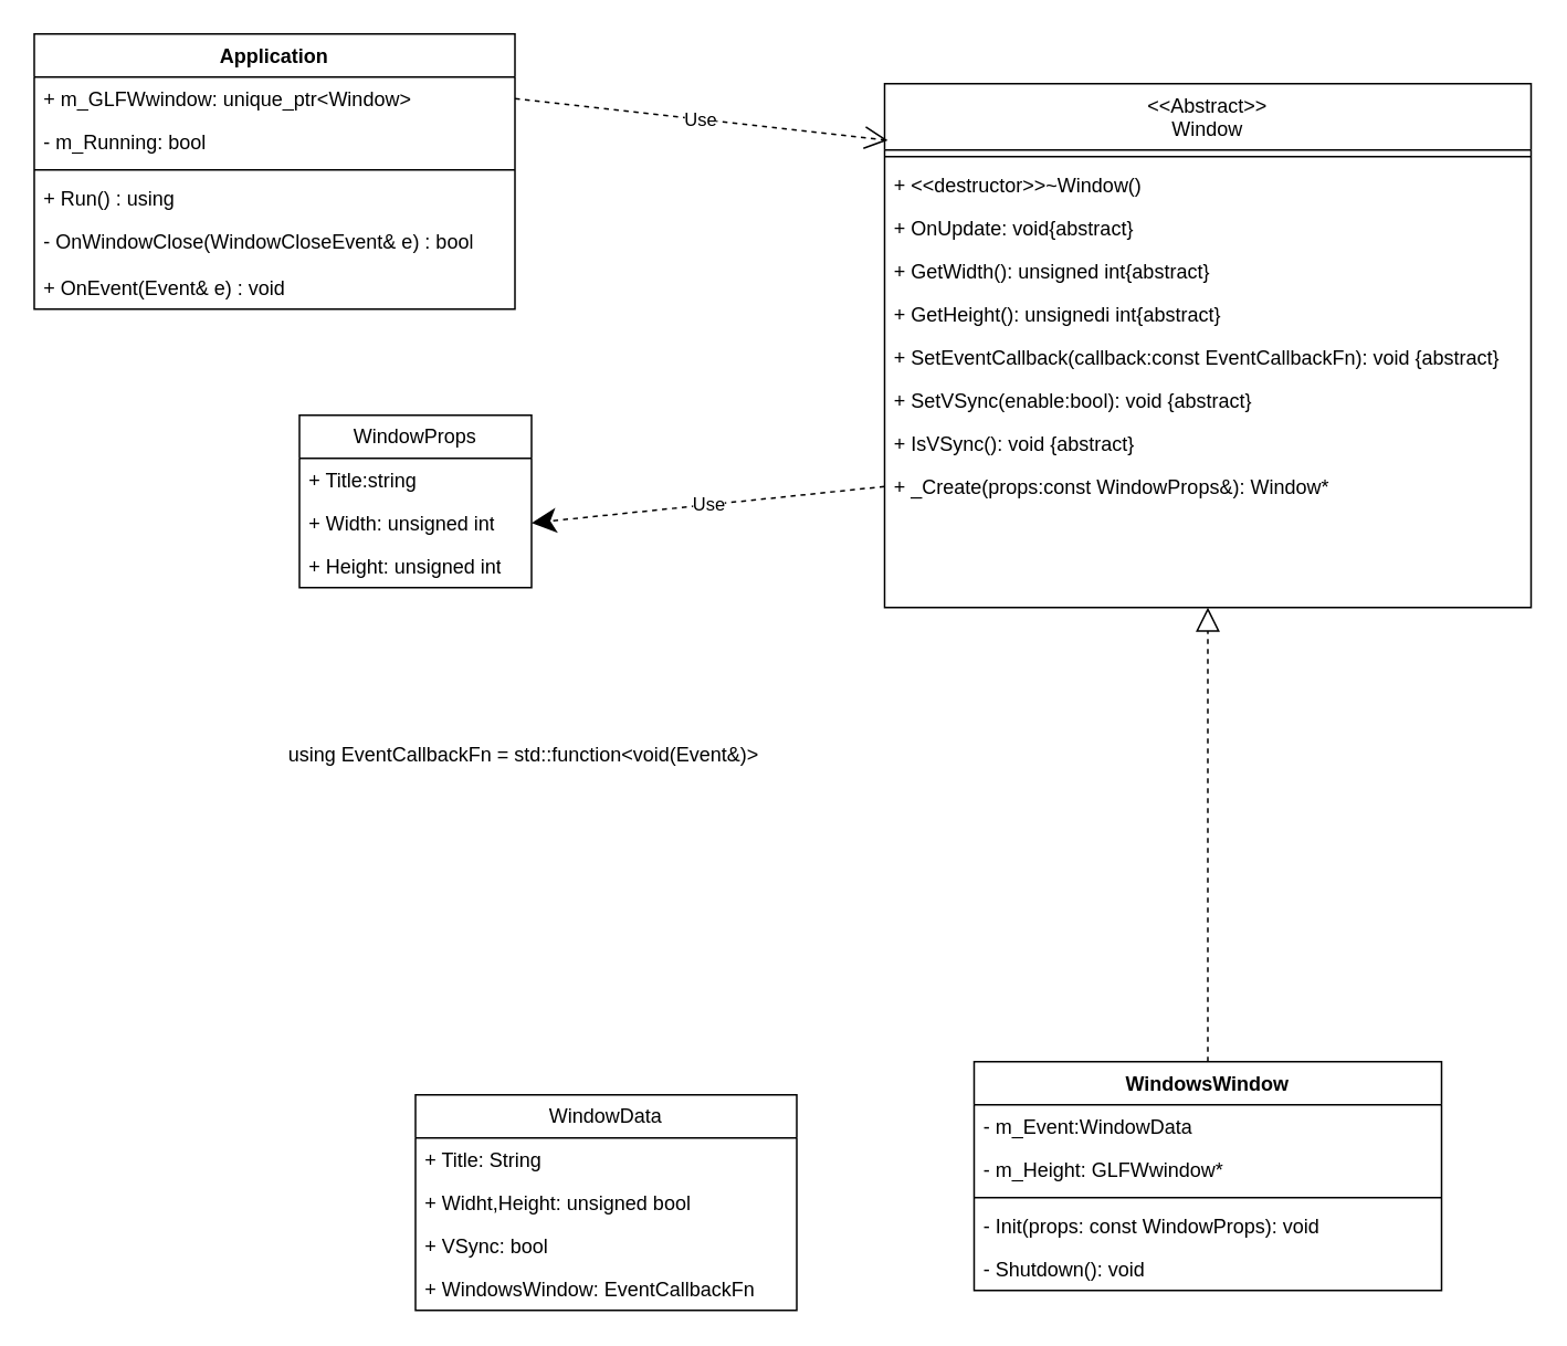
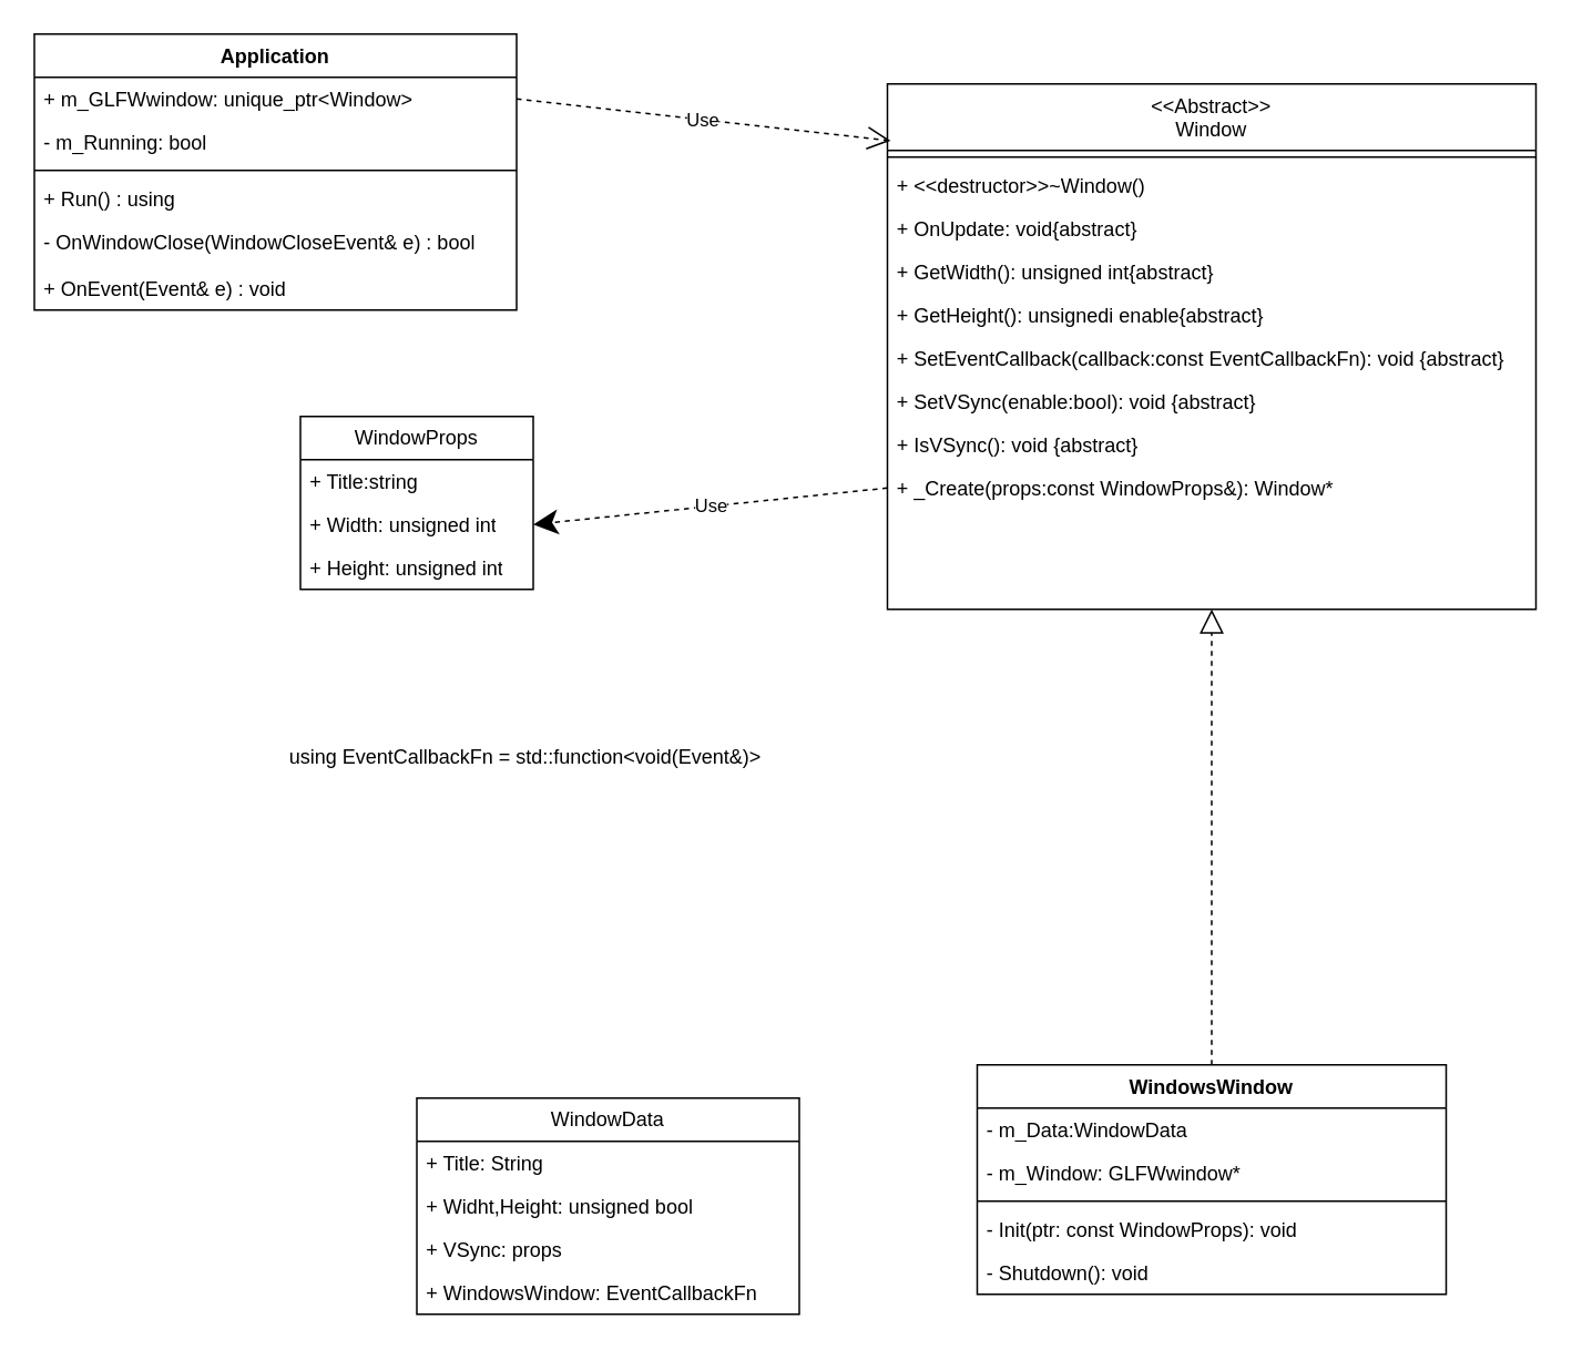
- <mxCell id="7" value="+ GetHeight(): unsignedi int{abstract}" style="text;align=left;verticalAlign=top;spacingLeft=4;spacingRight=4;overflow=hidden;rotatable=0;points=[[0,0.5],[1,0.5]];portConstraint=eastwest;" parent="2" vertex="1"><mxGeometry y="126" width="390" height="26" as="geometry" /></mxCell>
+ <mxCell id="7" value="+ GetHeight(): unsignedi enable{abstract}" style="text;align=left;verticalAlign=top;spacingLeft=4;spacingRight=4;overflow=hidden;rotatable=0;points=[[0,0.5],[1,0.5]];portConstraint=eastwest;" parent="2" vertex="1"><mxGeometry y="126" width="390" height="26" as="geometry" /></mxCell>
- <mxCell id="19" value="- m_Event:WindowData" style="text;strokeColor=none;fillColor=none;align=left;verticalAlign=top;spacingLeft=4;spacingRight=4;overflow=hidden;rotatable=0;points=[[0,0.5],[1,0.5]];portConstraint=eastwest;whiteSpace=wrap;html=1;" parent="18" vertex="1"><mxGeometry y="26" width="282" height="26" as="geometry" /></mxCell>
+ <mxCell id="19" value="- m_Data:WindowData" style="text;strokeColor=none;fillColor=none;align=left;verticalAlign=top;spacingLeft=4;spacingRight=4;overflow=hidden;rotatable=0;points=[[0,0.5],[1,0.5]];portConstraint=eastwest;whiteSpace=wrap;html=1;" parent="18" vertex="1"><mxGeometry y="26" width="282" height="26" as="geometry" /></mxCell>
- <mxCell id="20" value="- m_Height: GLFWwindow*" style="text;strokeColor=none;fillColor=none;align=left;verticalAlign=top;spacingLeft=4;spacingRight=4;overflow=hidden;rotatable=0;points=[[0,0.5],[1,0.5]];portConstraint=eastwest;whiteSpace=wrap;html=1;" parent="18" vertex="1"><mxGeometry y="52" width="282" height="26" as="geometry" /></mxCell>
+ <mxCell id="20" value="- m_Window: GLFWwindow*" style="text;strokeColor=none;fillColor=none;align=left;verticalAlign=top;spacingLeft=4;spacingRight=4;overflow=hidden;rotatable=0;points=[[0,0.5],[1,0.5]];portConstraint=eastwest;whiteSpace=wrap;html=1;" parent="18" vertex="1"><mxGeometry y="52" width="282" height="26" as="geometry" /></mxCell>
- <mxCell id="22" value="- Init(props: const WindowProps): void" style="text;strokeColor=none;fillColor=none;align=left;verticalAlign=top;spacingLeft=4;spacingRight=4;overflow=hidden;rotatable=0;points=[[0,0.5],[1,0.5]];portConstraint=eastwest;whiteSpace=wrap;html=1;" parent="18" vertex="1"><mxGeometry y="86" width="282" height="26" as="geometry" /></mxCell>
+ <mxCell id="22" value="- Init(ptr: const WindowProps): void" style="text;strokeColor=none;fillColor=none;align=left;verticalAlign=top;spacingLeft=4;spacingRight=4;overflow=hidden;rotatable=0;points=[[0,0.5],[1,0.5]];portConstraint=eastwest;whiteSpace=wrap;html=1;" parent="18" vertex="1"><mxGeometry y="86" width="282" height="26" as="geometry" /></mxCell>
- <mxCell id="27" value="+ VSync: bool" style="text;strokeColor=none;fillColor=none;align=left;verticalAlign=top;spacingLeft=4;spacingRight=4;overflow=hidden;rotatable=0;points=[[0,0.5],[1,0.5]];portConstraint=eastwest;whiteSpace=wrap;html=1;" parent="24" vertex="1"><mxGeometry y="78" width="230" height="26" as="geometry" /></mxCell>
+ <mxCell id="27" value="+ VSync: props" style="text;strokeColor=none;fillColor=none;align=left;verticalAlign=top;spacingLeft=4;spacingRight=4;overflow=hidden;rotatable=0;points=[[0,0.5],[1,0.5]];portConstraint=eastwest;whiteSpace=wrap;html=1;" parent="24" vertex="1"><mxGeometry y="78" width="230" height="26" as="geometry" /></mxCell>
